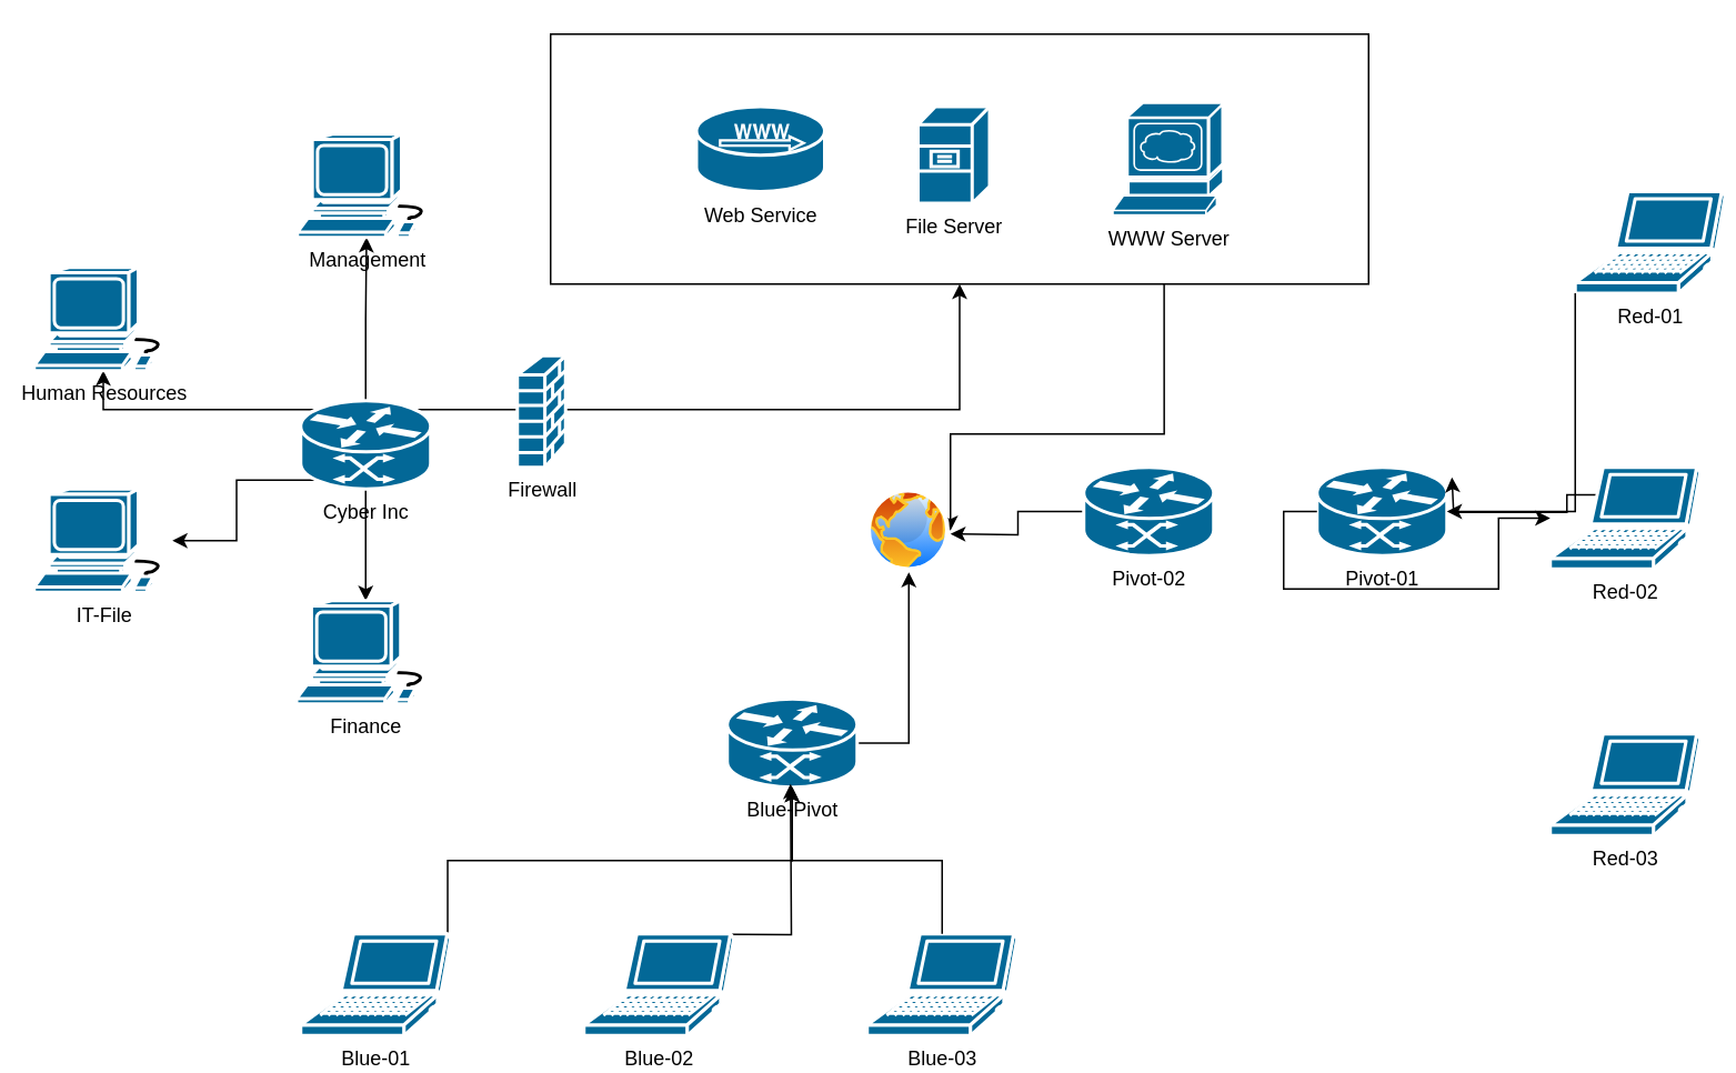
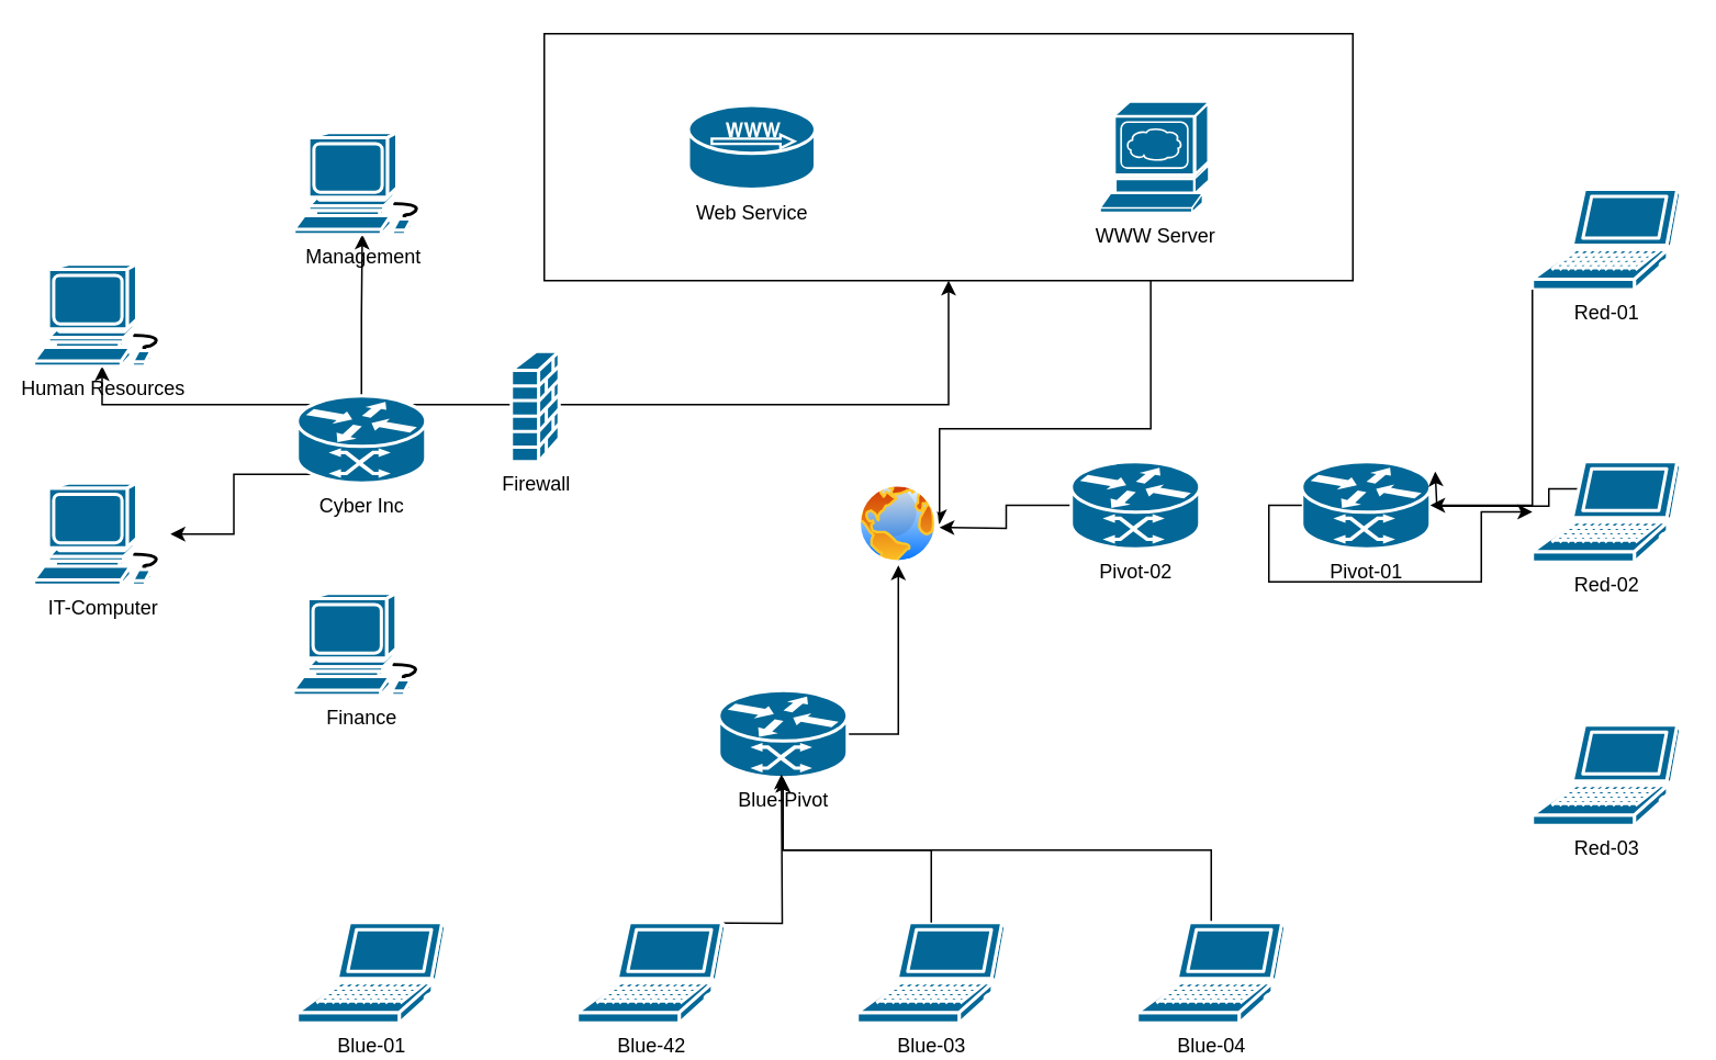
- <mxCell id="25" value="File Server" style="shape=mxgraph.cisco.servers.file_server;sketch=0;html=1;pointerEvents=1;dashed=0;fillColor=#036897;strokeColor=#ffffff;strokeWidth=2;verticalLabelPosition=bottom;verticalAlign=top;align=center;outlineConnect=0;" vertex="1" parent="1"><mxGeometry x="550.5" y="63.5" width="43" height="58" as="geometry" /></mxCell>
- <mxCell id="32" value="Red-01" style="shape=mxgraph.cisco.computers_and_peripherals.laptop;sketch=0;html=1;pointerEvents=1;dashed=0;fillColor=#036897;strokeColor=#ffffff;strokeWidth=2;verticalLabelPosition=bottom;verticalAlign=top;align=center;outlineConnect=0;" vertex="1" parent="1"><mxGeometry x="945" y="114.5" width="90" height="61" as="geometry" /></mxCell>
+ <mxCell id="32" value="Red-01" style="shape=mxgraph.cisco.computers_and_peripherals.laptop;sketch=0;html=1;pointerEvents=1;dashed=0;fillColor=#036897;strokeColor=#ffffff;strokeWidth=2;verticalLabelPosition=bottom;verticalAlign=top;align=center;outlineConnect=0;" vertex="1" parent="1"><mxGeometry x="930" y="114.5" width="90" height="61" as="geometry" /></mxCell>
- <mxCell id="4" value="" style="edgeStyle=orthogonalEdgeStyle;rounded=0;orthogonalLoop=1;jettySize=auto;html=1;" edge="1" parent="1" source="7" target="28"><mxGeometry relative="1" as="geometry" /></mxCell>
- <mxCell id="27" value="IT-File" style="shape=mxgraph.cisco.computers_and_peripherals.workstation;sketch=0;html=1;pointerEvents=1;dashed=0;fillColor=#036897;strokeColor=#ffffff;strokeWidth=2;verticalLabelPosition=bottom;verticalAlign=top;align=center;outlineConnect=0;" vertex="1" parent="1"><mxGeometry x="20" y="293" width="83" height="62" as="geometry" /></mxCell>
+ <mxCell id="27" value="IT-Computer" style="shape=mxgraph.cisco.computers_and_peripherals.workstation;sketch=0;html=1;pointerEvents=1;dashed=0;fillColor=#036897;strokeColor=#ffffff;strokeWidth=2;verticalLabelPosition=bottom;verticalAlign=top;align=center;outlineConnect=0;" vertex="1" parent="1"><mxGeometry x="20" y="293" width="83" height="62" as="geometry" /></mxCell>
- <mxCell id="12" style="edgeStyle=orthogonalEdgeStyle;rounded=0;orthogonalLoop=1;jettySize=auto;html=1;exitX=0.98;exitY=0;exitDx=0;exitDy=0;exitPerimeter=0;" edge="1" parent="1" source="13" target="11"><mxGeometry relative="1" as="geometry" /></mxCell>
+ <mxCell id="17" style="edgeStyle=orthogonalEdgeStyle;rounded=0;orthogonalLoop=1;jettySize=auto;html=1;exitX=0.5;exitY=0;exitDx=0;exitDy=0;exitPerimeter=0;" edge="1" parent="1" source="18" target="11"><mxGeometry relative="1" as="geometry" /></mxCell>
+ <mxCell id="18" value="Blue-04" style="shape=mxgraph.cisco.computers_and_peripherals.laptop;sketch=0;html=1;pointerEvents=1;dashed=0;fillColor=#036897;strokeColor=#ffffff;strokeWidth=2;verticalLabelPosition=bottom;verticalAlign=top;align=center;outlineConnect=0;" vertex="1" parent="1"><mxGeometry x="690" y="560" width="90" height="61" as="geometry" /></mxCell>
- <mxCell id="15" value="Blue-02" style="shape=mxgraph.cisco.computers_and_peripherals.laptop;sketch=0;html=1;pointerEvents=1;dashed=0;fillColor=#036897;strokeColor=#ffffff;strokeWidth=2;verticalLabelPosition=bottom;verticalAlign=top;align=center;outlineConnect=0;" vertex="1" parent="1"><mxGeometry x="350" y="560" width="90" height="61" as="geometry" /></mxCell>
+ <mxCell id="15" value="Blue-42" style="shape=mxgraph.cisco.computers_and_peripherals.laptop;sketch=0;html=1;pointerEvents=1;dashed=0;fillColor=#036897;strokeColor=#ffffff;strokeWidth=2;verticalLabelPosition=bottom;verticalAlign=top;align=center;outlineConnect=0;" vertex="1" parent="1"><mxGeometry x="350" y="560" width="90" height="61" as="geometry" /></mxCell>
